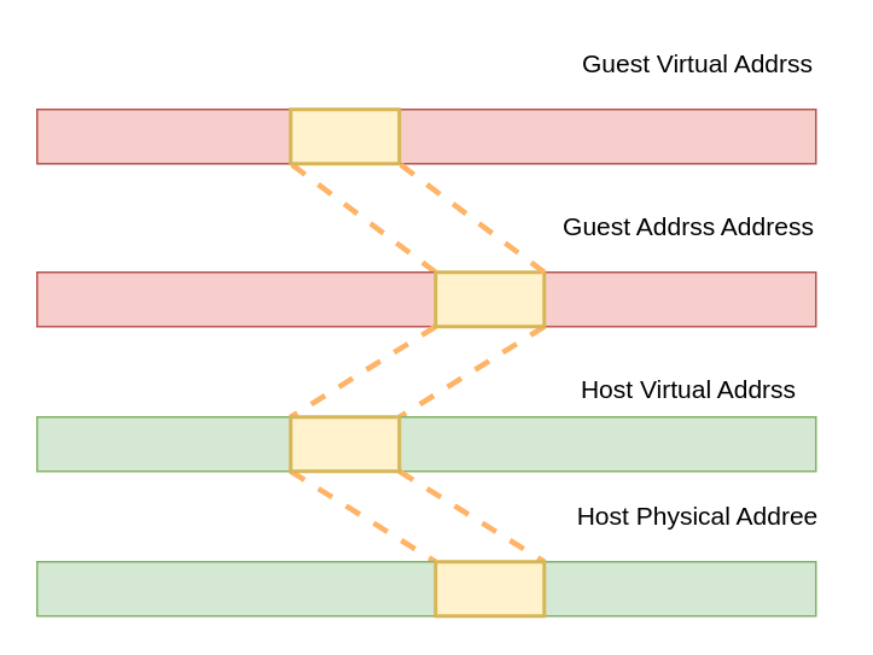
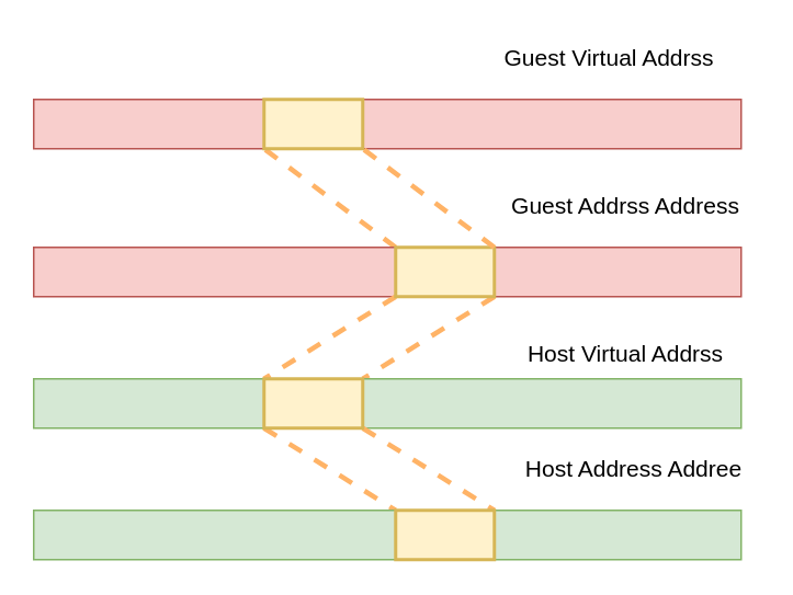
- <mxCell id="5" value="Guest Virtual Addrss" style="text;html=1;strokeColor=none;fillColor=none;align=center;verticalAlign=middle;whiteSpace=wrap;rounded=0;fontSize=14;" vertex="1" parent="1"><mxGeometry x="310" y="20" width="150" height="30" as="geometry" /></mxCell>
+ <mxCell id="5" value="Guest Virtual Addrss" style="text;html=1;strokeColor=none;fillColor=none;align=center;verticalAlign=middle;whiteSpace=wrap;rounded=0;fontSize=14;" vertex="1" parent="1"><mxGeometry x="295" y="20" width="150" height="30" as="geometry" /></mxCell>
- <mxCell id="18" value="Host Physical Addree" style="text;html=1;strokeColor=none;fillColor=none;align=center;verticalAlign=middle;whiteSpace=wrap;rounded=0;fontSize=14;" vertex="1" parent="1"><mxGeometry x="310" y="270" width="150" height="30" as="geometry" /></mxCell>
+ <mxCell id="18" value="Host Address Addree" style="text;html=1;strokeColor=none;fillColor=none;align=center;verticalAlign=middle;whiteSpace=wrap;rounded=0;fontSize=14;" vertex="1" parent="1"><mxGeometry x="310" y="270" width="150" height="30" as="geometry" /></mxCell>
